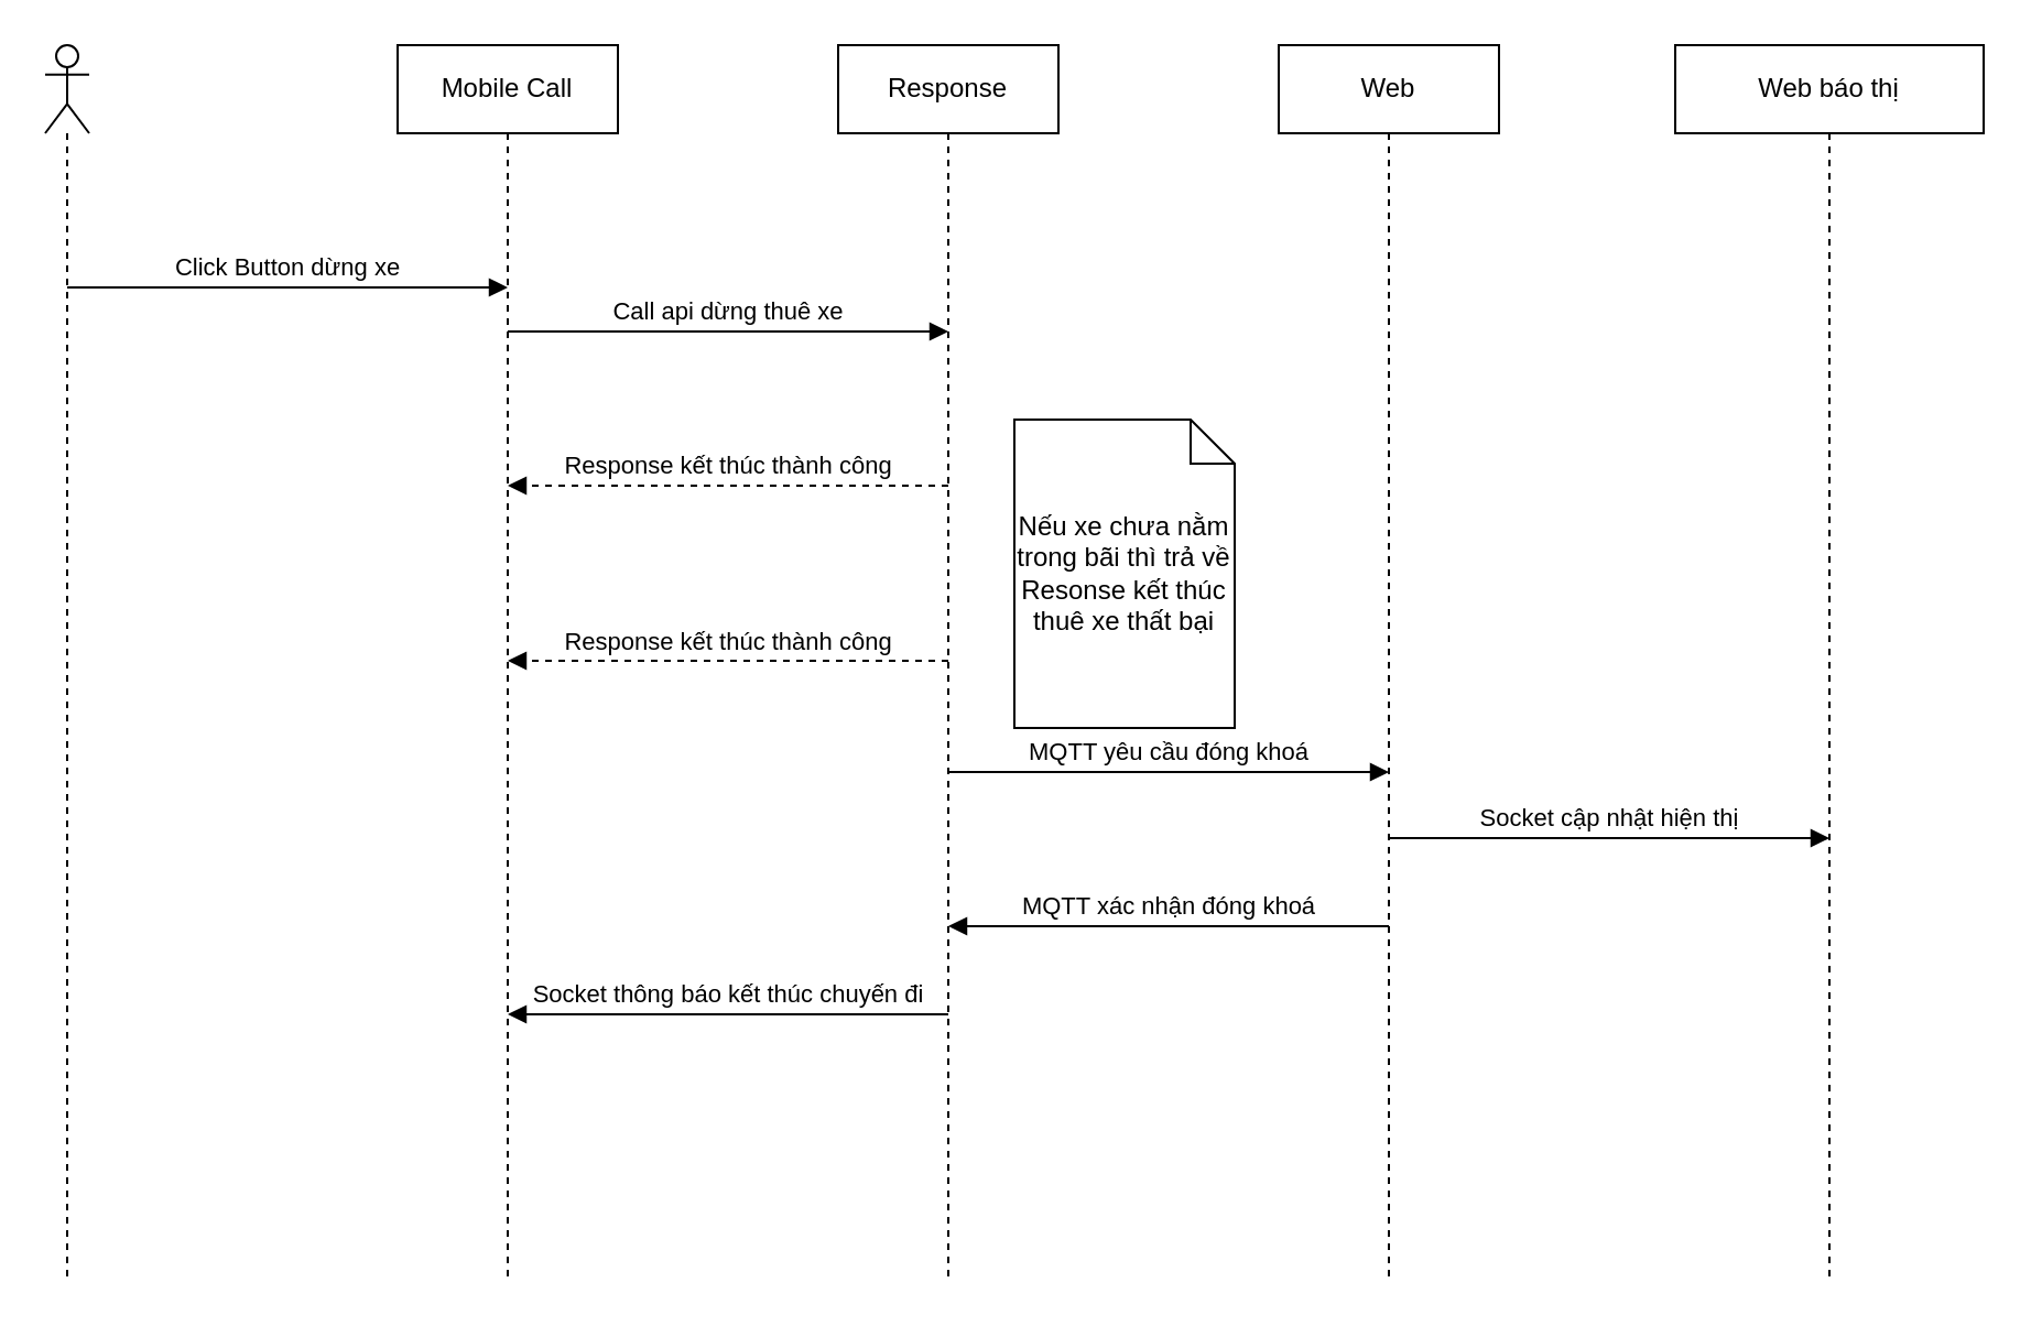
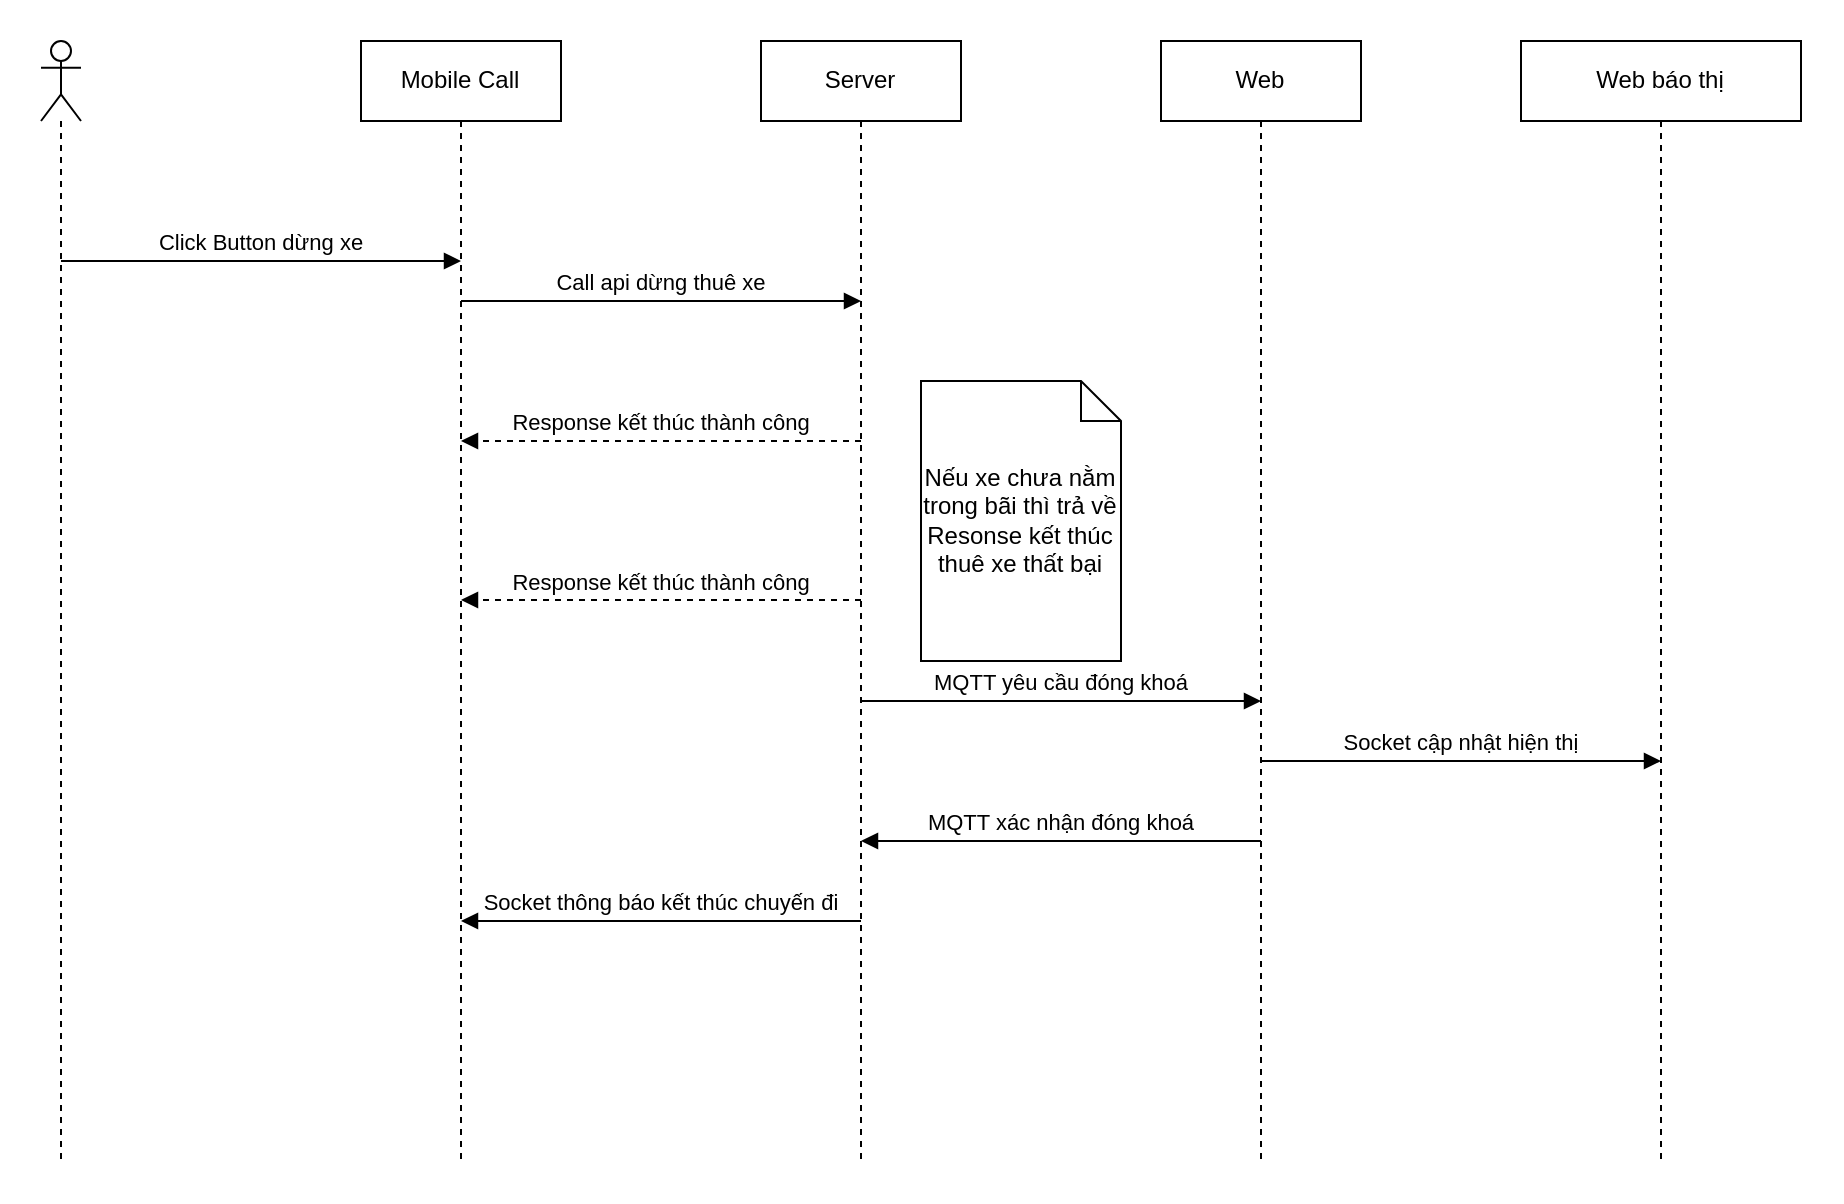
- <mxCell id="4" value="Response" style="shape=umlLifeline;perimeter=lifelinePerimeter;whiteSpace=wrap;html=1;container=1;collapsible=0;recursiveResize=0;outlineConnect=0;" vertex="1" parent="1"><mxGeometry x="380" y="20" width="100" height="560" as="geometry" /></mxCell>
+ <mxCell id="4" value="Server" style="shape=umlLifeline;perimeter=lifelinePerimeter;whiteSpace=wrap;html=1;container=1;collapsible=0;recursiveResize=0;outlineConnect=0;" vertex="1" parent="1"><mxGeometry x="380" y="20" width="100" height="560" as="geometry" /></mxCell>
